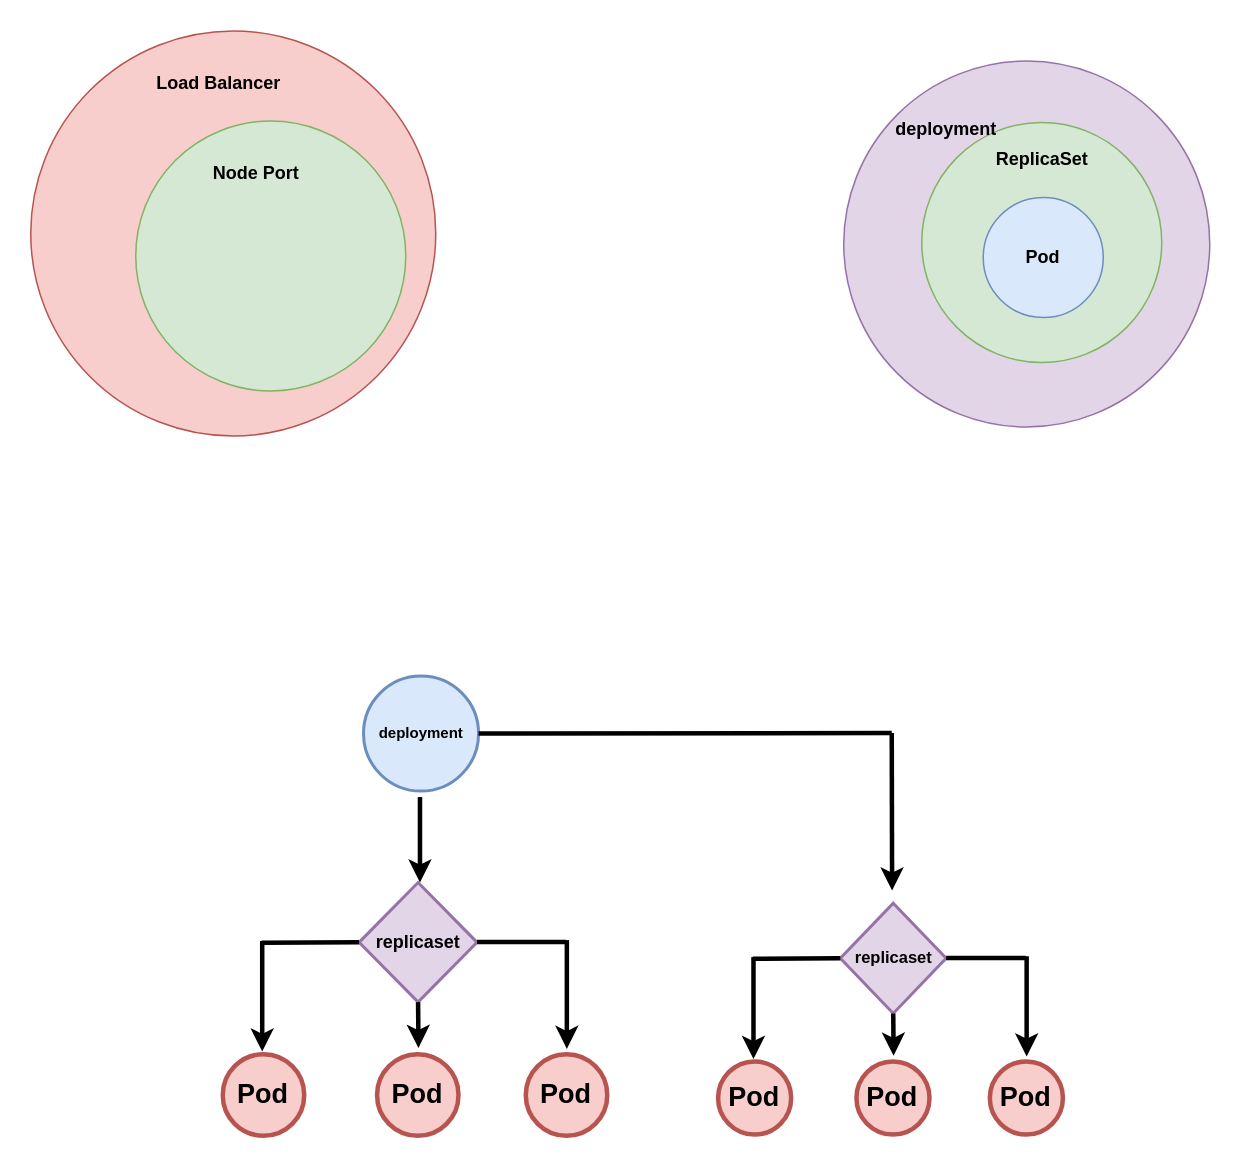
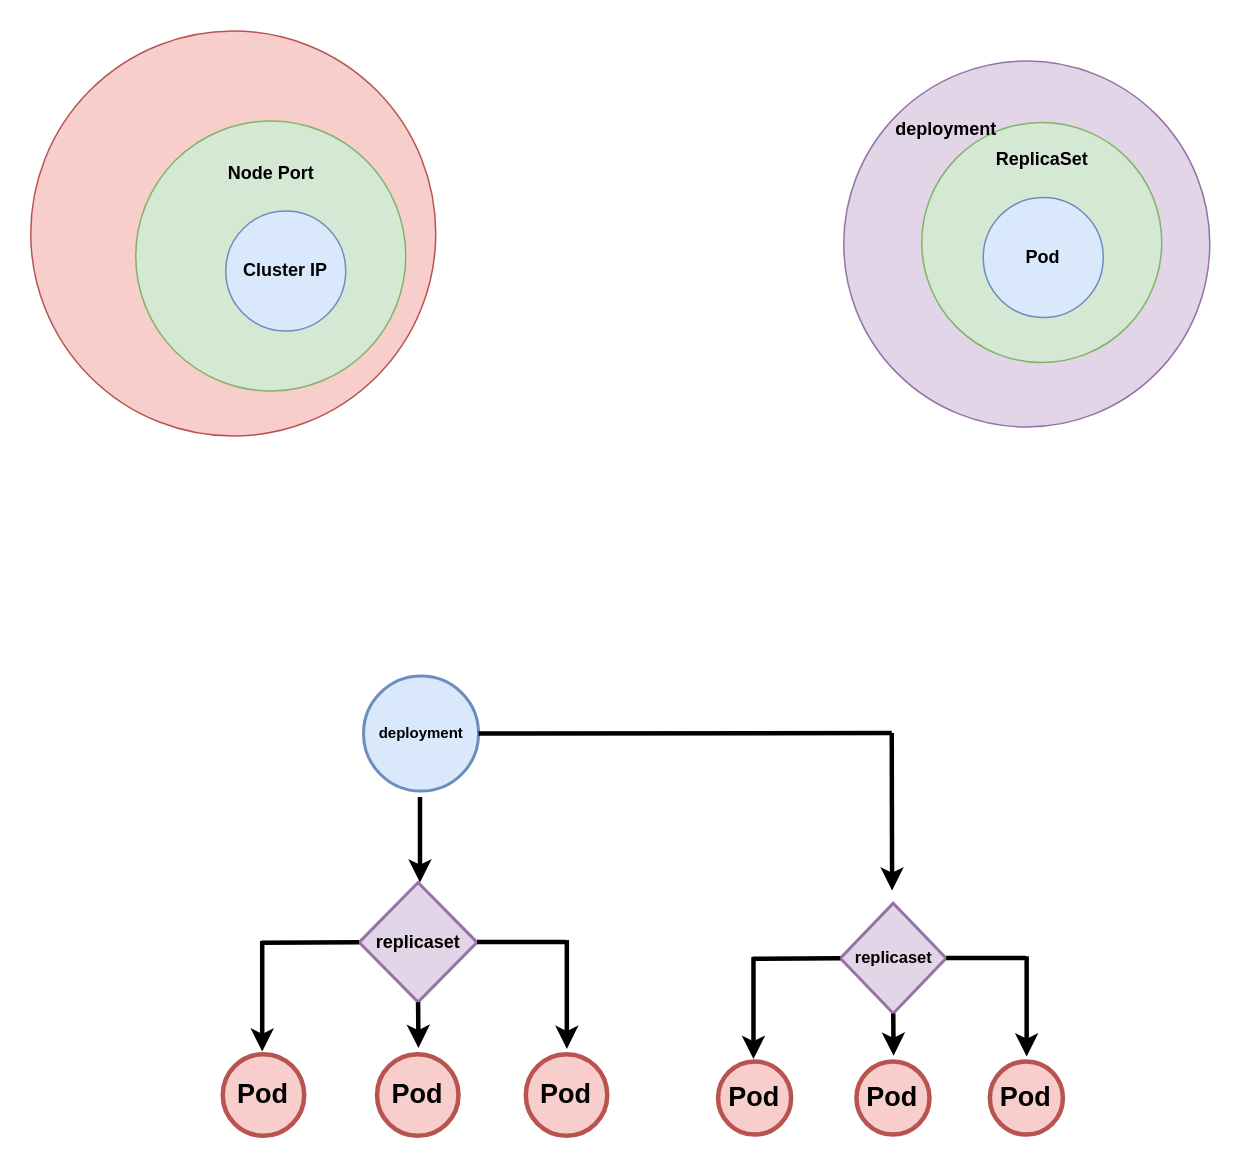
- <mxCell id="7" value="&lt;b&gt;Load Balancer&lt;/b&gt;" style="text;html=1;align=center;verticalAlign=middle;resizable=0;points=[];autosize=1;strokeColor=none;fillColor=none;" parent="2" vertex="1"><mxGeometry x="70" y="20" width="110" height="30" as="geometry" /></mxCell>
- <mxCell id="6" value="&lt;b&gt;Node Port&lt;/b&gt;" style="text;html=1;align=center;verticalAlign=middle;resizable=0;points=[];autosize=1;strokeColor=none;fillColor=none;" parent="2" vertex="1"><mxGeometry x="110" y="80" width="80" height="30" as="geometry" /></mxCell>
+ <mxCell id="6" value="&lt;b&gt;Node Port&lt;/b&gt;" style="text;html=1;align=center;verticalAlign=middle;resizable=0;points=[];autosize=1;strokeColor=none;fillColor=none;" parent="2" vertex="1"><mxGeometry x="120" y="80" width="80" height="30" as="geometry" /></mxCell>
+ <mxCell id="5" value="&lt;b&gt;Cluster IP&lt;/b&gt;" style="ellipse;whiteSpace=wrap;html=1;aspect=fixed;fillColor=#dae8fc;strokeColor=#6c8ebf;" parent="2" vertex="1"><mxGeometry x="130" y="120" width="80" height="80" as="geometry" /></mxCell>
